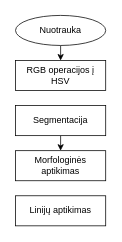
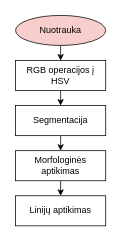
- <mxCell id="3" value="Nuotrauka" style="ellipse;whiteSpace=wrap;html=1;" parent="1" vertex="1"><mxGeometry x="20" y="20" width="120" height="40" as="geometry" /></mxCell>
+ <mxCell id="3" value="Nuotrauka" style="ellipse;whiteSpace=wrap;html=1;fillColor=#f8cecc;" parent="1" vertex="1"><mxGeometry x="20" y="20" width="120" height="40" as="geometry" /></mxCell>
+ <mxCell id="4" style="edgeStyle=orthogonalEdgeStyle;rounded=0;orthogonalLoop=1;jettySize=auto;html=1;exitX=0.5;exitY=1;exitDx=0;exitDy=0;entryX=0.5;entryY=0;entryDx=0;entryDy=0;" parent="1" source="5" target="7" edge="1"><mxGeometry relative="1" as="geometry" /></mxCell>
+ <mxCell id="8" style="edgeStyle=orthogonalEdgeStyle;rounded=0;orthogonalLoop=1;jettySize=auto;html=1;exitX=0.5;exitY=1;exitDx=0;exitDy=0;entryX=0.5;entryY=0;entryDx=0;entryDy=0;" parent="1" source="9" target="10" edge="1"><mxGeometry relative="1" as="geometry" /></mxCell>
